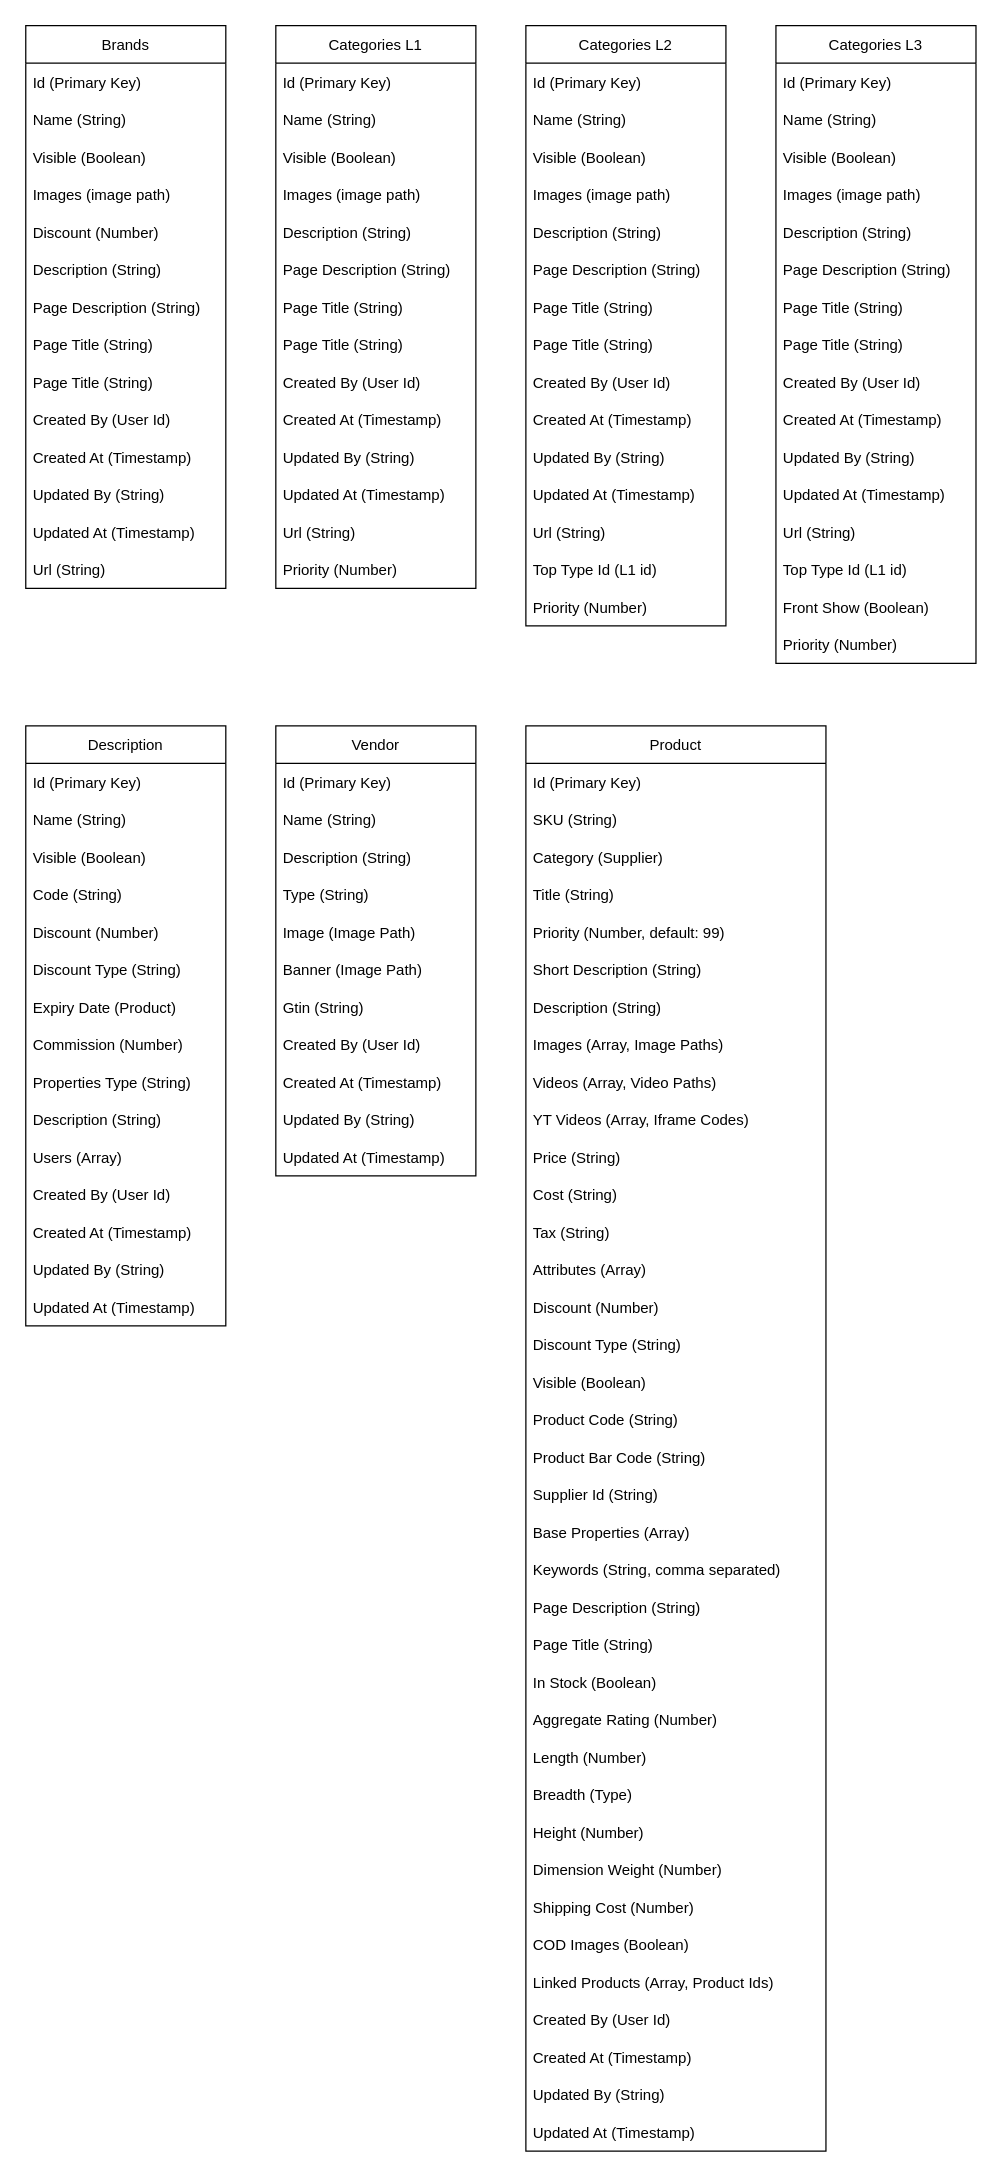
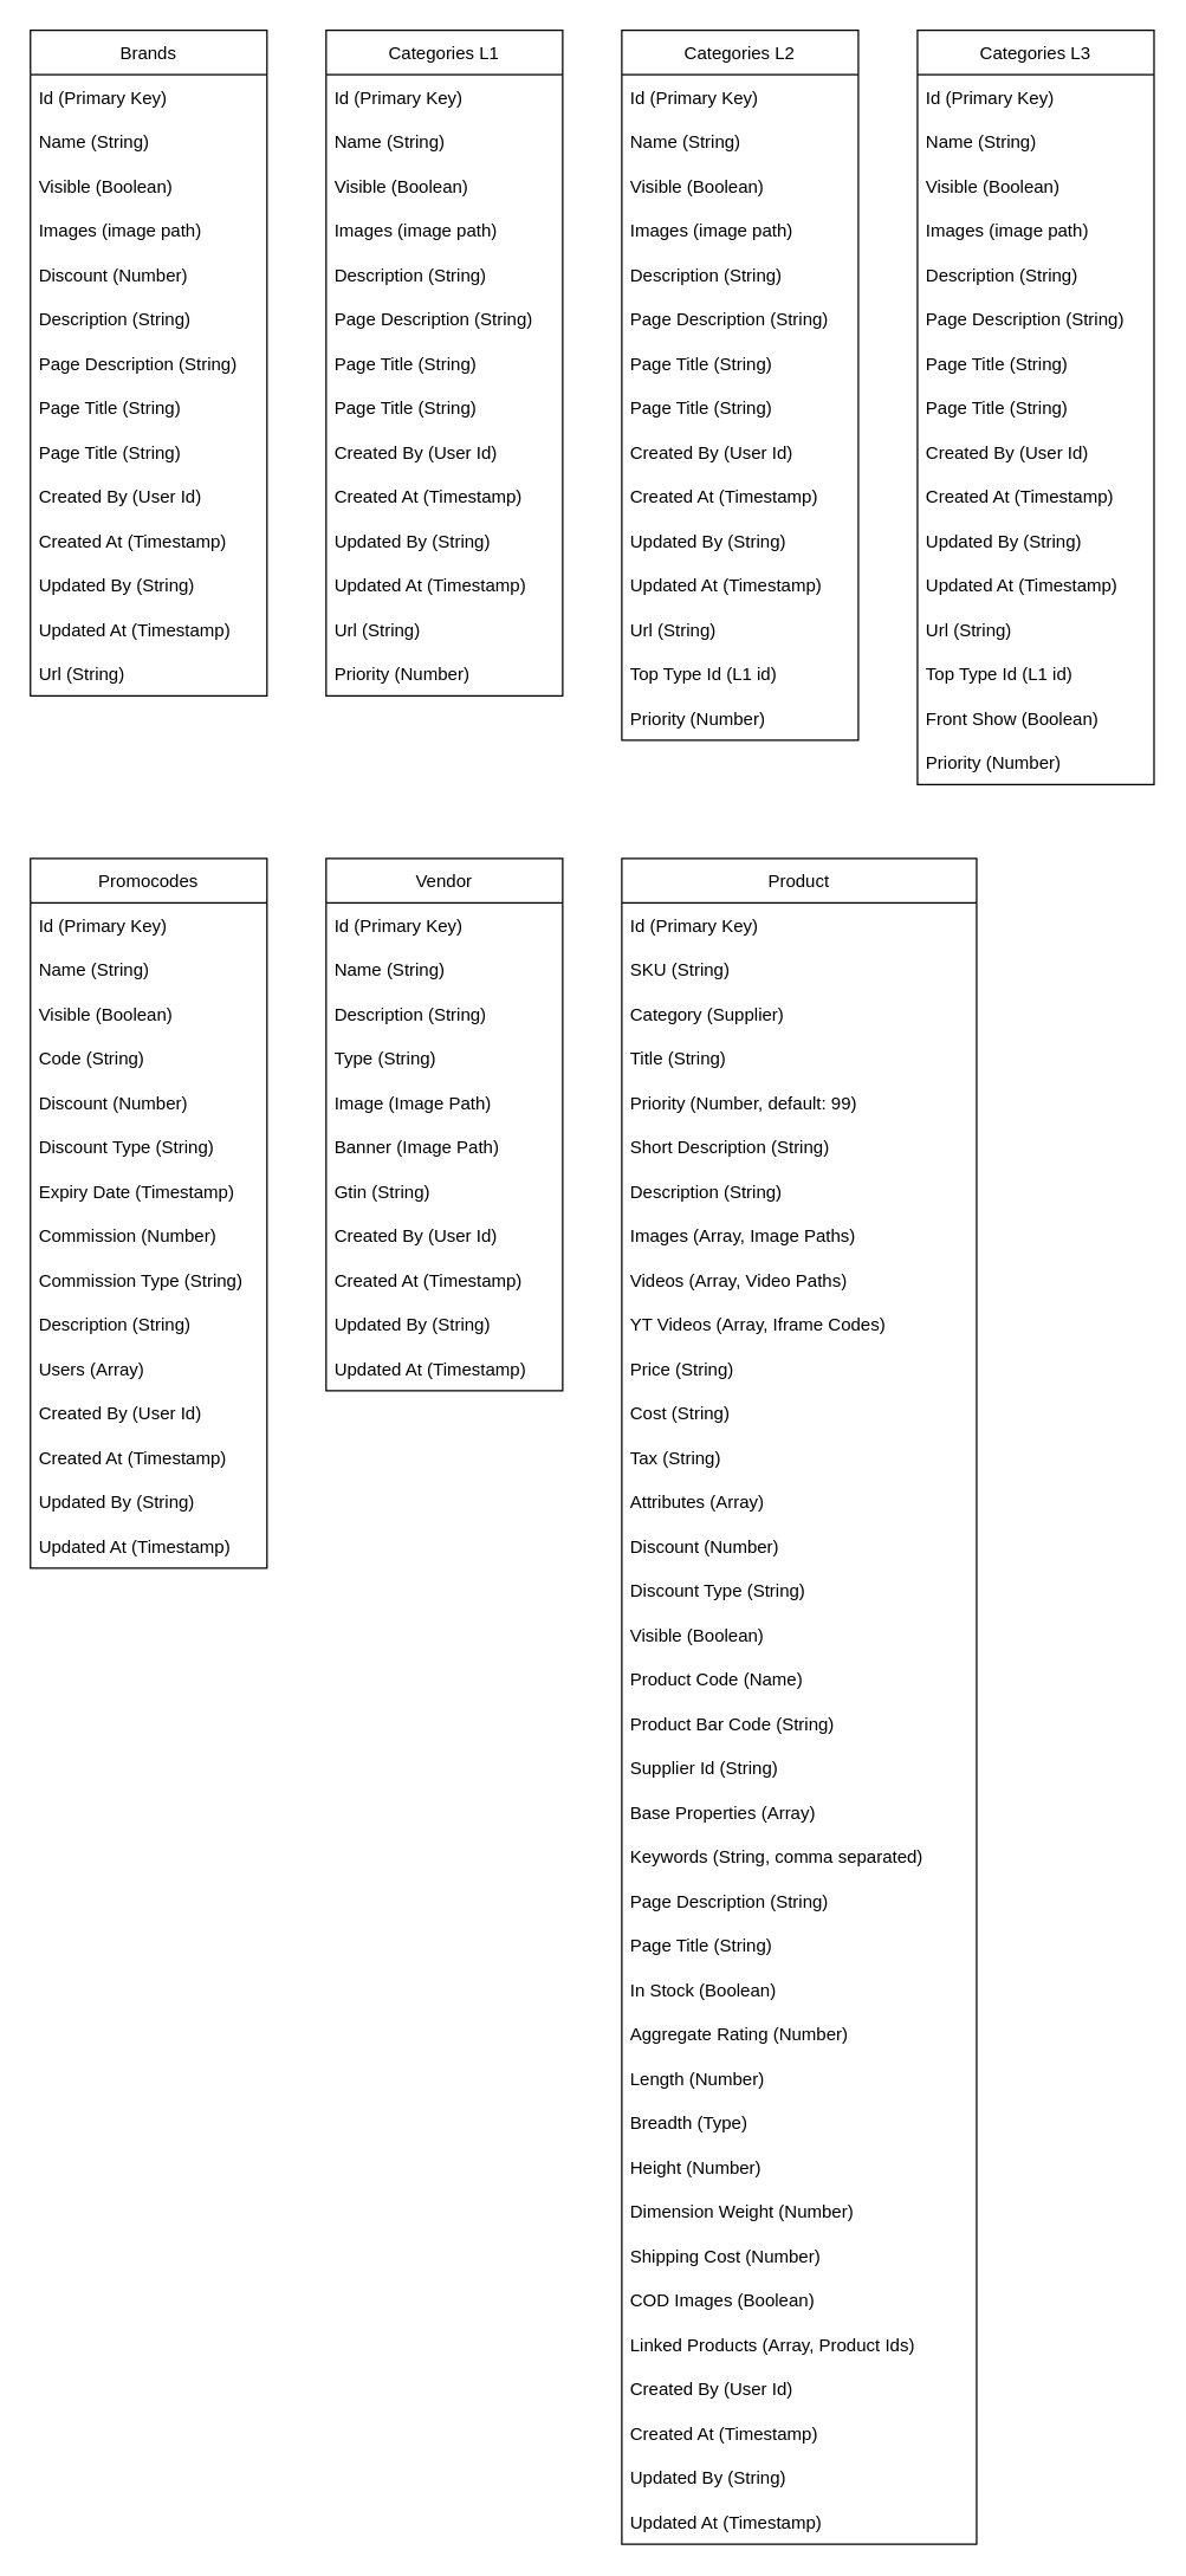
- <mxCell id="65" value="Description" style="swimlane;fontStyle=0;childLayout=stackLayout;horizontal=1;startSize=30;horizontalStack=0;resizeParent=1;resizeParentMax=0;resizeLast=0;collapsible=1;marginBottom=0;" vertex="1" parent="1"><mxGeometry x="20" y="580" width="160" height="480" as="geometry" /></mxCell>
+ <mxCell id="65" value="Promocodes" style="swimlane;fontStyle=0;childLayout=stackLayout;horizontal=1;startSize=30;horizontalStack=0;resizeParent=1;resizeParentMax=0;resizeLast=0;collapsible=1;marginBottom=0;" vertex="1" parent="1"><mxGeometry x="20" y="580" width="160" height="480" as="geometry" /></mxCell>
- <mxCell id="72" value="Expiry Date (Product)" style="text;strokeColor=none;fillColor=none;align=left;verticalAlign=middle;spacingLeft=4;spacingRight=4;overflow=hidden;points=[[0,0.5],[1,0.5]];portConstraint=eastwest;rotatable=0;" vertex="1" parent="65"><mxGeometry y="210" width="160" height="30" as="geometry" /></mxCell>
+ <mxCell id="72" value="Expiry Date (Timestamp)" style="text;strokeColor=none;fillColor=none;align=left;verticalAlign=middle;spacingLeft=4;spacingRight=4;overflow=hidden;points=[[0,0.5],[1,0.5]];portConstraint=eastwest;rotatable=0;" vertex="1" parent="65"><mxGeometry y="210" width="160" height="30" as="geometry" /></mxCell>
- <mxCell id="74" value="Properties Type (String)" style="text;strokeColor=none;fillColor=none;align=left;verticalAlign=middle;spacingLeft=4;spacingRight=4;overflow=hidden;points=[[0,0.5],[1,0.5]];portConstraint=eastwest;rotatable=0;" vertex="1" parent="65"><mxGeometry y="270" width="160" height="30" as="geometry" /></mxCell>
+ <mxCell id="74" value="Commission Type (String)" style="text;strokeColor=none;fillColor=none;align=left;verticalAlign=middle;spacingLeft=4;spacingRight=4;overflow=hidden;points=[[0,0.5],[1,0.5]];portConstraint=eastwest;rotatable=0;" vertex="1" parent="65"><mxGeometry y="270" width="160" height="30" as="geometry" /></mxCell>
- <mxCell id="111" value="Product Code (String)" style="text;strokeColor=none;fillColor=none;align=left;verticalAlign=middle;spacingLeft=4;spacingRight=4;overflow=hidden;points=[[0,0.5],[1,0.5]];portConstraint=eastwest;rotatable=0;" vertex="1" parent="93"><mxGeometry y="540" width="240" height="30" as="geometry" /></mxCell>
+ <mxCell id="111" value="Product Code (Name)" style="text;strokeColor=none;fillColor=none;align=left;verticalAlign=middle;spacingLeft=4;spacingRight=4;overflow=hidden;points=[[0,0.5],[1,0.5]];portConstraint=eastwest;rotatable=0;" vertex="1" parent="93"><mxGeometry y="540" width="240" height="30" as="geometry" /></mxCell>
